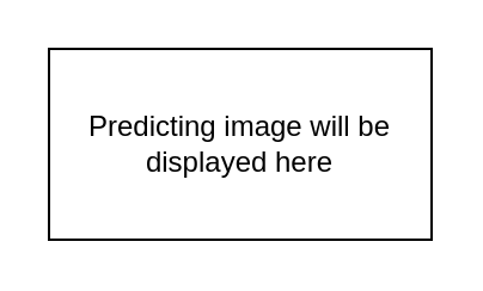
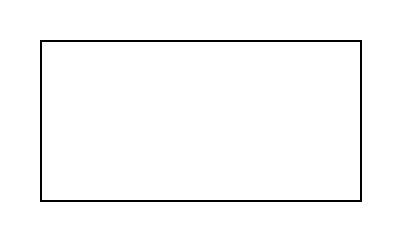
- <mxCell id="2" value="Predicting image will be displayed here" style="text;html=1;strokeColor=none;fillColor=none;align=center;verticalAlign=middle;whiteSpace=wrap;rounded=0;" vertex="1" parent="1"><mxGeometry x="35" y="50" width="130" height="20" as="geometry" /></mxCell>
